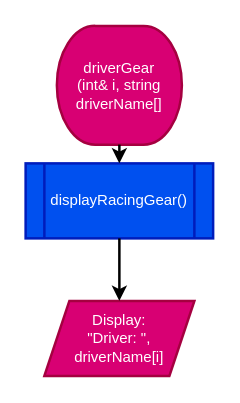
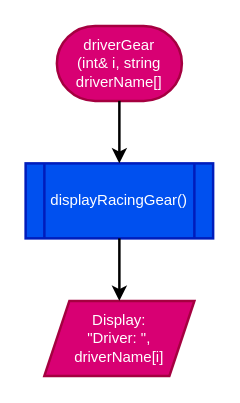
- <mxCell id="2" value="driverGear&lt;br&gt;(int&amp;amp; i, string driverName[]" style="strokeWidth=2;html=1;shape=mxgraph.flowchart.terminator;whiteSpace=wrap;fillColor=#d80073;fontColor=#ffffff;strokeColor=#A50040;" vertex="1" parent="1"><mxGeometry x="45" y="20" width="100" height="95" as="geometry" /></mxCell>
+ <mxCell id="2" value="driverGear&lt;br&gt;(int&amp;amp; i, string driverName[]" style="strokeWidth=2;html=1;shape=mxgraph.flowchart.terminator;whiteSpace=wrap;fillColor=#d80073;fontColor=#ffffff;strokeColor=#A50040;" vertex="1" parent="1"><mxGeometry x="45" y="20" width="100" height="60" as="geometry" /></mxCell>
